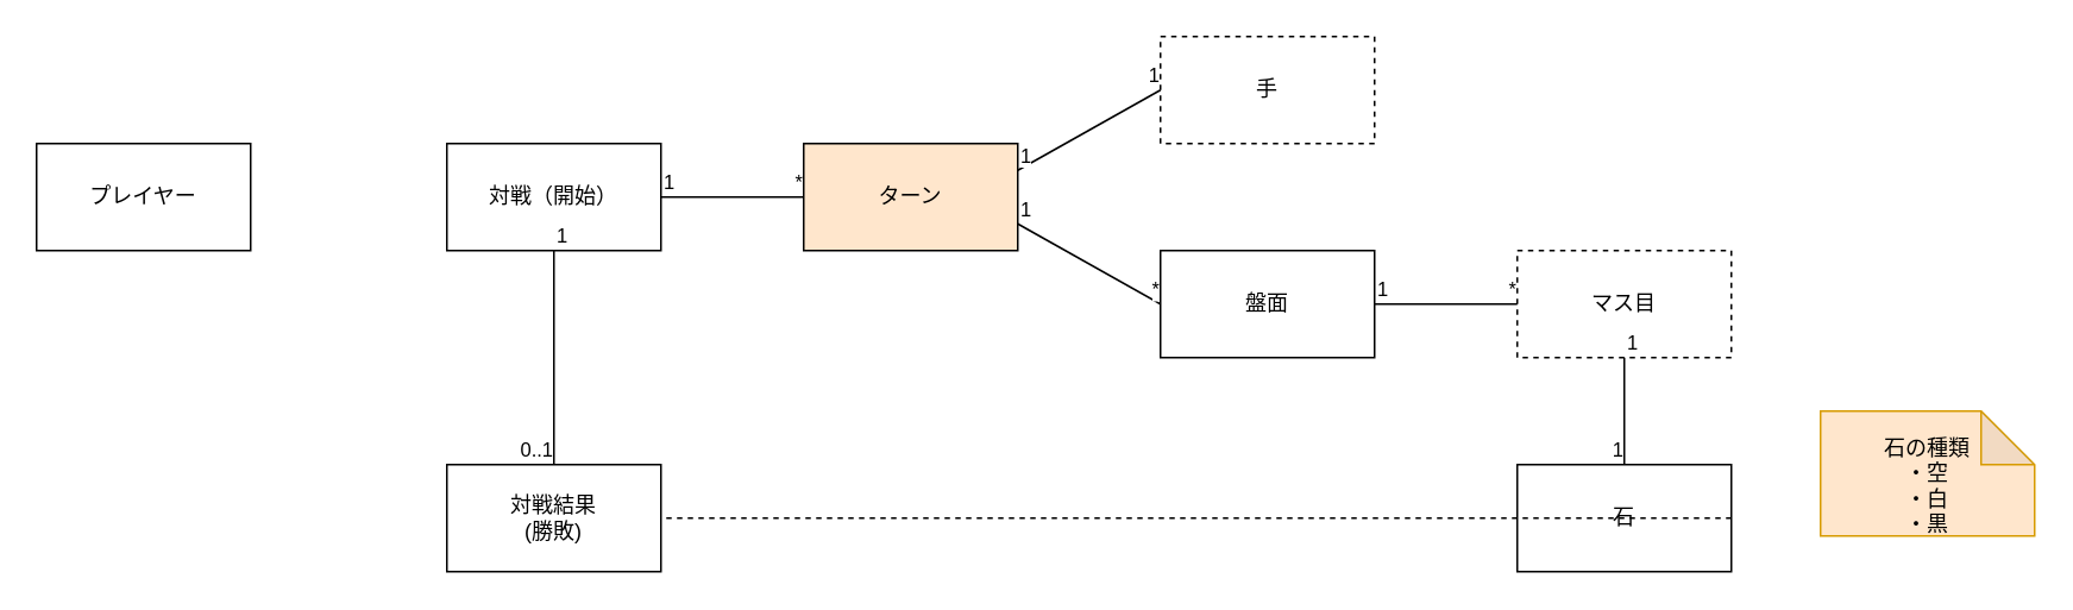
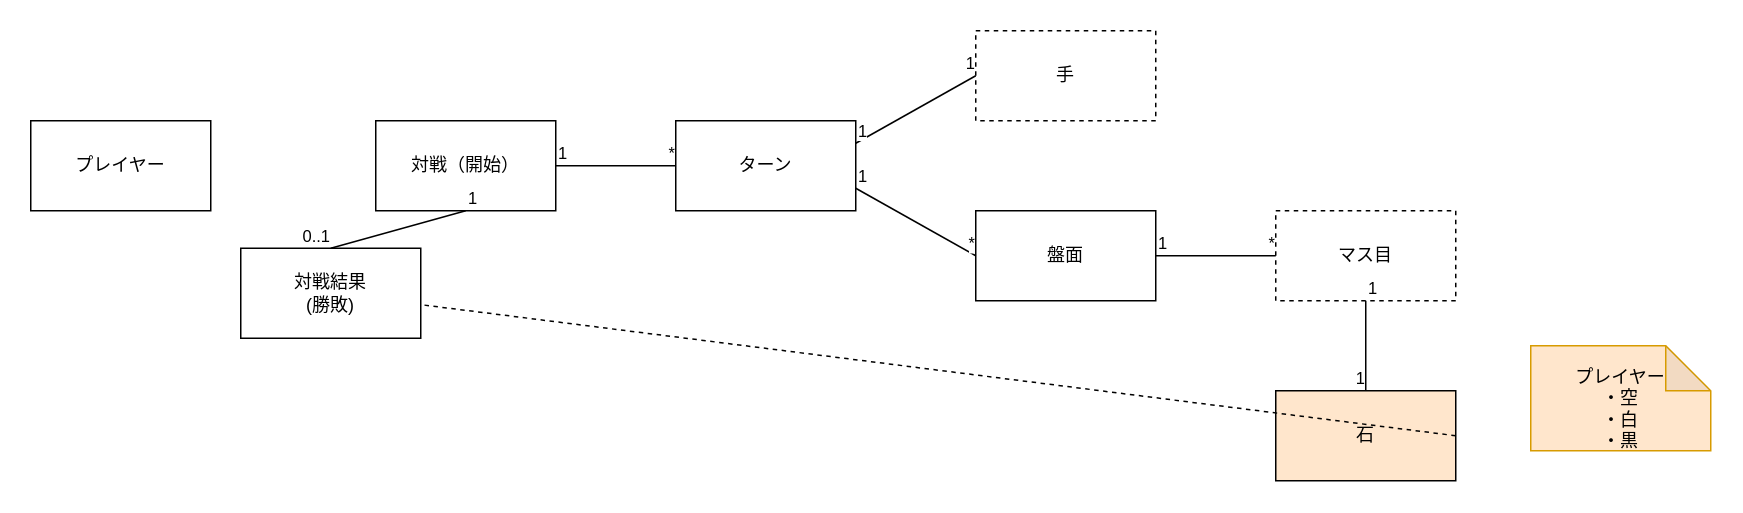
- <mxCell id="12" value="ターン" style="rounded=0;whiteSpace=wrap;html=1;fillColor=#ffe6cc;" vertex="1" parent="1"><mxGeometry x="450" y="80" width="120" height="60" as="geometry" /></mxCell>
+ <mxCell id="12" value="ターン" style="rounded=0;whiteSpace=wrap;html=1;" vertex="1" parent="1"><mxGeometry x="450" y="80" width="120" height="60" as="geometry" /></mxCell>
- <mxCell id="5" value="&lt;br&gt;石の種類&lt;br&gt;・空&lt;br&gt;・白&lt;br&gt;・黒" style="shape=note;whiteSpace=wrap;html=1;backgroundOutline=1;darkOpacity=0.05;fillColor=#ffe6cc;strokeColor=#d79b00;" vertex="1" parent="1"><mxGeometry x="1020" y="230" width="120" height="70" as="geometry" /></mxCell>
+ <mxCell id="5" value="&lt;br&gt;プレイヤー&lt;br&gt;・空&lt;br&gt;・白&lt;br&gt;・黒" style="shape=note;whiteSpace=wrap;html=1;backgroundOutline=1;darkOpacity=0.05;fillColor=#ffe6cc;strokeColor=#d79b00;" vertex="1" parent="1"><mxGeometry x="1020" y="230" width="120" height="70" as="geometry" /></mxCell>
- <mxCell id="8" value="対戦結果&lt;br&gt;(勝敗)" style="rounded=0;whiteSpace=wrap;html=1;" vertex="1" parent="1"><mxGeometry x="250" y="260" width="120" height="60" as="geometry" /></mxCell>
+ <mxCell id="8" value="対戦結果&lt;br&gt;(勝敗)" style="rounded=0;whiteSpace=wrap;html=1;" vertex="1" parent="1"><mxGeometry x="160" y="165" width="120" height="60" as="geometry" /></mxCell>
- <mxCell id="4" value="石" style="rounded=0;whiteSpace=wrap;html=1;" vertex="1" parent="1"><mxGeometry x="850" y="260" width="120" height="60" as="geometry" /></mxCell>
+ <mxCell id="4" value="石" style="rounded=0;whiteSpace=wrap;html=1;fillColor=#ffe6cc;" vertex="1" parent="1"><mxGeometry x="850" y="260" width="120" height="60" as="geometry" /></mxCell>
